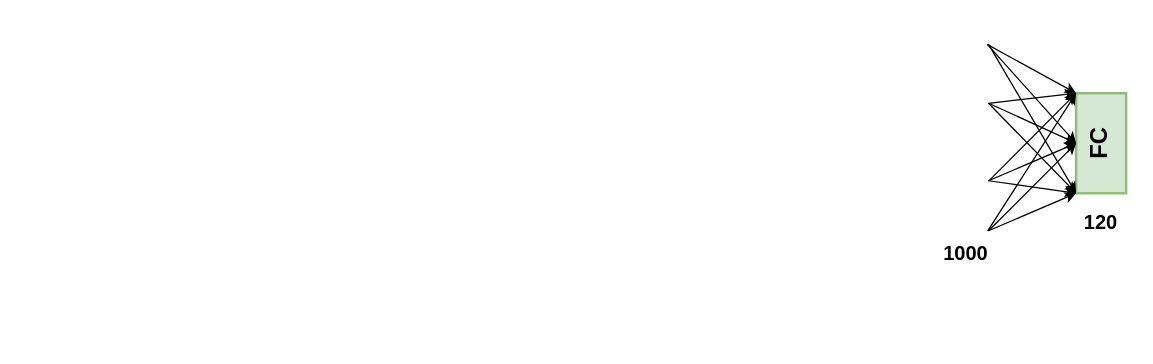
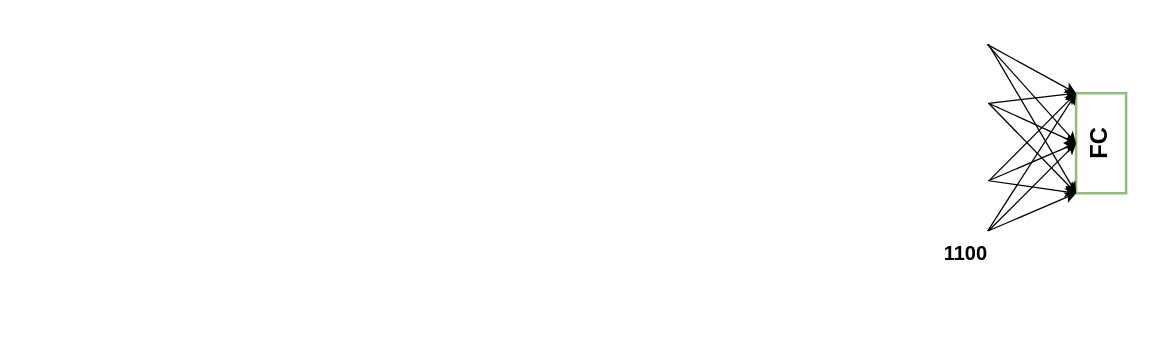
- <mxCell id="3" value="&lt;font style=&quot;font-size: 19px;&quot;&gt;FC&lt;/font&gt;" style="rounded=0;whiteSpace=wrap;html=1;fillColor=#d5e8d4;strokeColor=#91BD7B;strokeWidth=2;fontStyle=1;textDirection=vertical-rl;rotation=-180;" parent="1" vertex="1"><mxGeometry x="860" y="74" width="40" height="80" as="geometry" /></mxCell>
+ <mxCell id="3" value="&lt;font style=&quot;font-size: 19px;&quot;&gt;FC&lt;/font&gt;" style="rounded=0;whiteSpace=wrap;html=1;fillColor=#ffffff;strokeColor=#91BD7B;strokeWidth=2;fontStyle=1;textDirection=vertical-rl;rotation=-180;" parent="1" vertex="1"><mxGeometry x="860" y="74" width="40" height="80" as="geometry" /></mxCell>
- <mxCell id="5" value="&lt;font style=&quot;font-size: 16px;&quot;&gt;120&lt;/font&gt;" style="text;html=1;align=center;verticalAlign=middle;whiteSpace=wrap;rounded=0;fontStyle=1" parent="1" vertex="1"><mxGeometry x="865" y="154" width="30" height="45.37" as="geometry" /></mxCell>
- <mxCell id="4" value="&lt;font style=&quot;font-size: 16px;&quot;&gt;1000&lt;/font&gt;" style="text;html=1;align=center;verticalAlign=middle;whiteSpace=wrap;rounded=0;fontStyle=1" parent="1" vertex="1"><mxGeometry x="750" y="179" width="44" height="45.37" as="geometry" /></mxCell>
+ <mxCell id="4" value="&lt;font style=&quot;font-size: 16px;&quot;&gt;1100&lt;/font&gt;" style="text;html=1;align=center;verticalAlign=middle;whiteSpace=wrap;rounded=0;fontStyle=1" parent="1" vertex="1"><mxGeometry x="750" y="179" width="44" height="45.37" as="geometry" /></mxCell>
